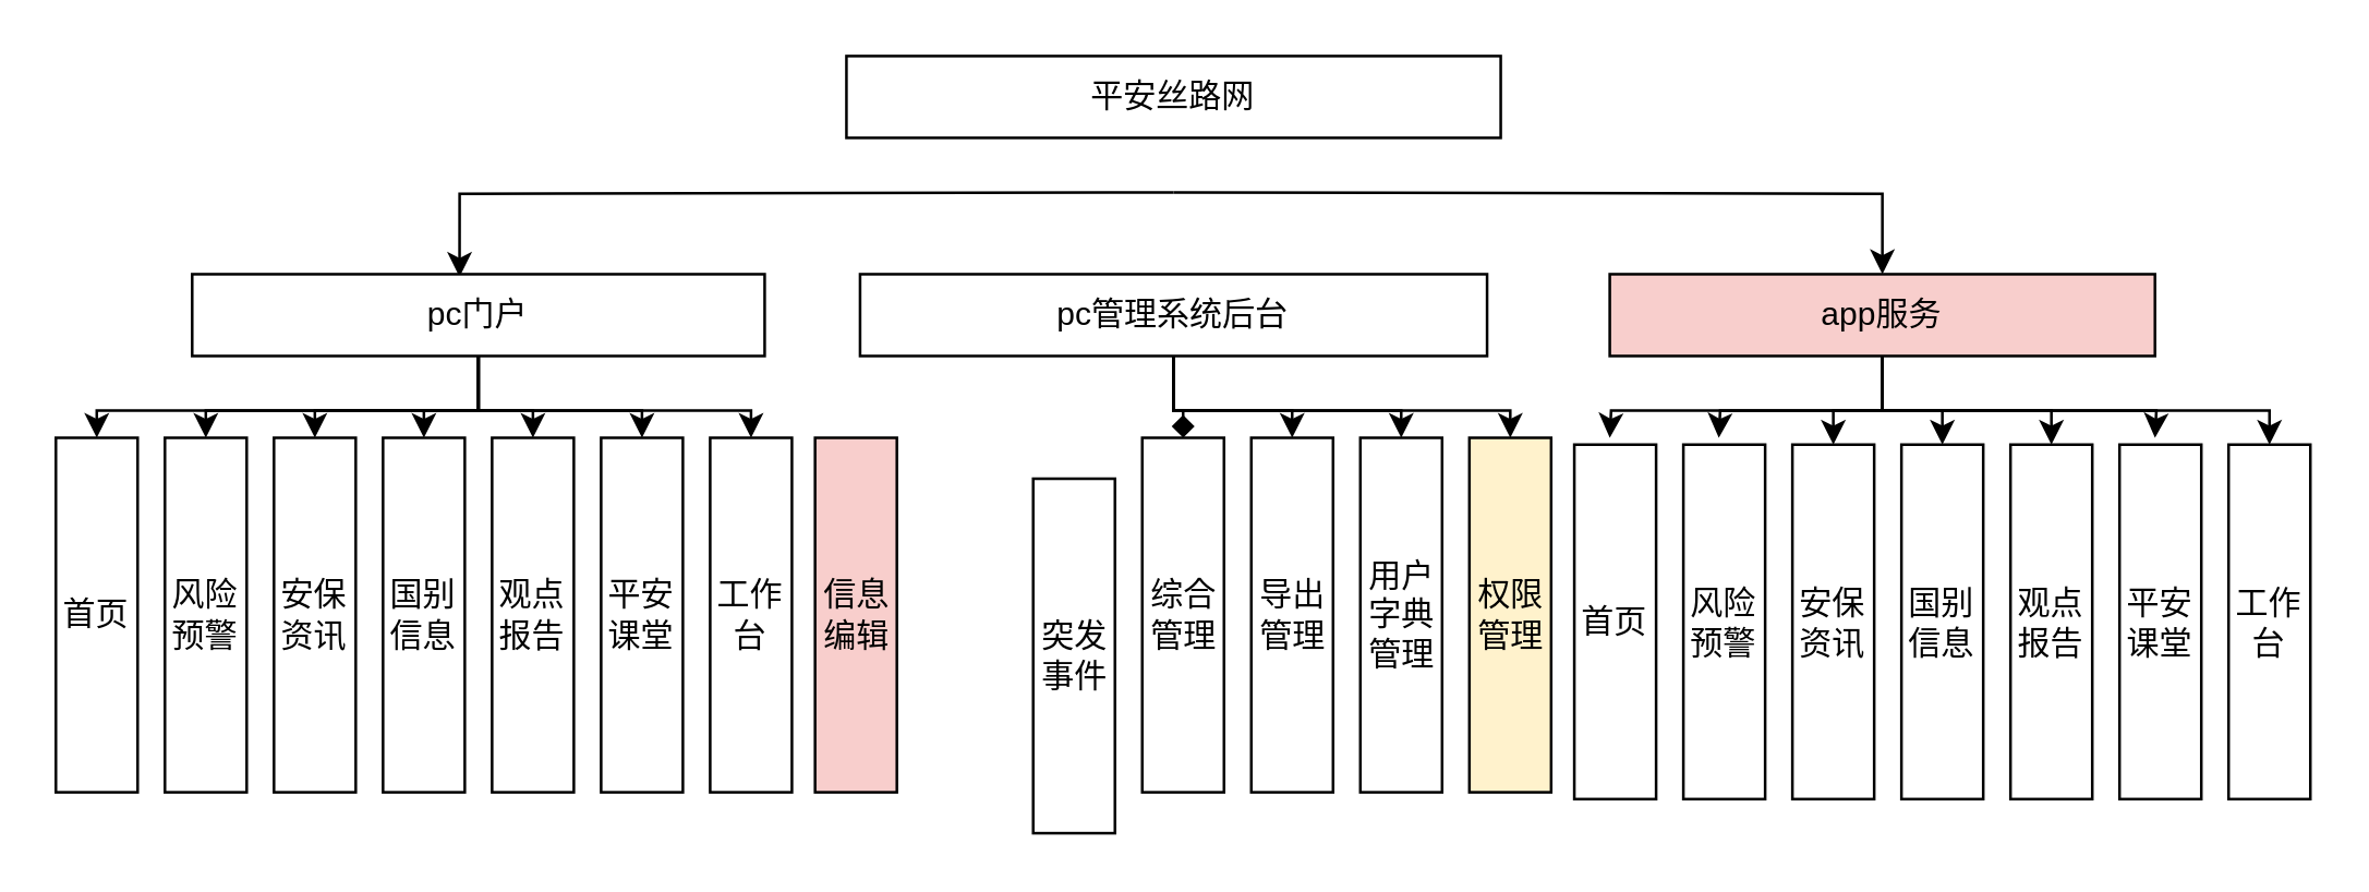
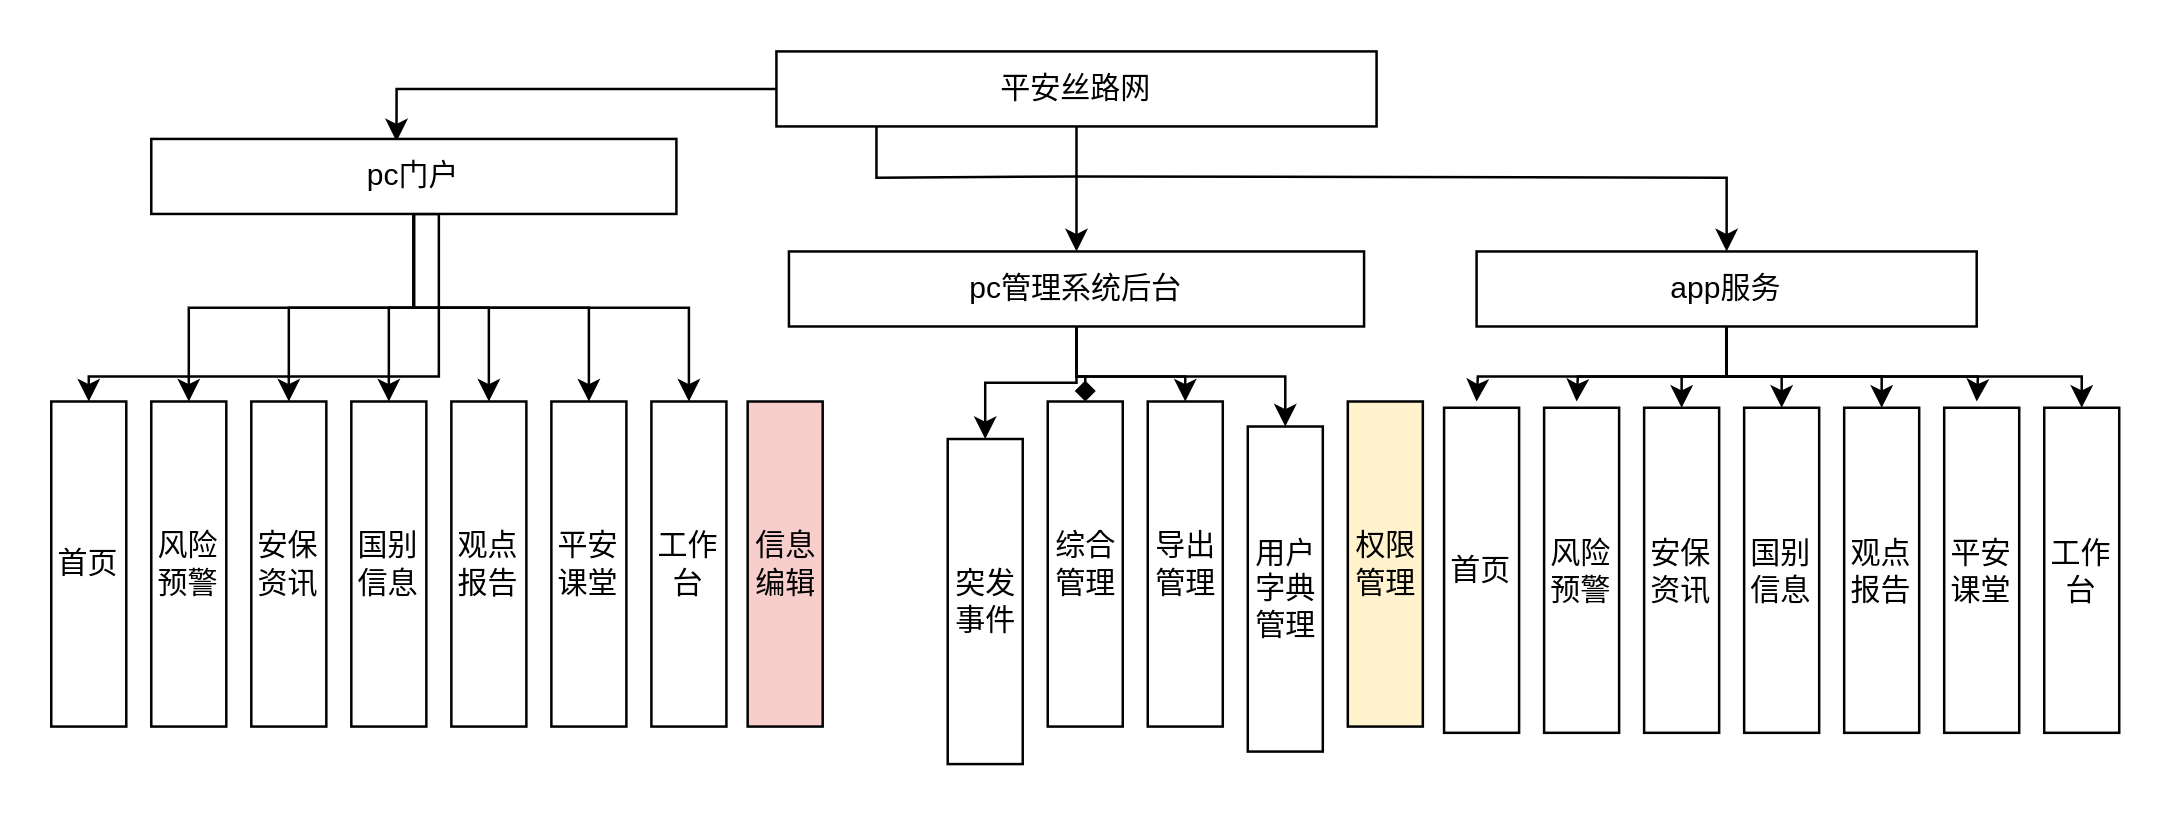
+ <mxCell id="2" value="" style="edgeStyle=orthogonalEdgeStyle;rounded=0;orthogonalLoop=1;jettySize=auto;html=1;" edge="1" parent="1" source="5" target="19"><mxGeometry relative="1" as="geometry" /></mxCell>
- <mxCell id="13" value="pc门户" style="rounded=0;whiteSpace=wrap;html=1;" vertex="1" parent="1"><mxGeometry x="70" y="100" width="210" height="30" as="geometry" /></mxCell>
+ <mxCell id="13" value="pc门户" style="rounded=0;whiteSpace=wrap;html=1;" vertex="1" parent="1"><mxGeometry x="60" y="55" width="210" height="30" as="geometry" /></mxCell>
- <mxCell id="27" value="app服务" style="rounded=0;whiteSpace=wrap;html=1;fillColor=#f8cecc;" vertex="1" parent="1"><mxGeometry x="590" y="100" width="200" height="30" as="geometry" /></mxCell>
+ <mxCell id="27" value="app服务" style="rounded=0;whiteSpace=wrap;html=1;" vertex="1" parent="1"><mxGeometry x="590" y="100" width="200" height="30" as="geometry" /></mxCell>
- <mxCell id="18" style="edgeStyle=orthogonalEdgeStyle;rounded=0;orthogonalLoop=1;jettySize=auto;html=1;entryX=0.5;entryY=0;entryDx=0;entryDy=0;" edge="1" parent="1" source="19" target="40"><mxGeometry relative="1" as="geometry" /></mxCell>
+ <mxCell id="15" style="edgeStyle=orthogonalEdgeStyle;rounded=0;orthogonalLoop=1;jettySize=auto;html=1;entryX=0.5;entryY=0;entryDx=0;entryDy=0;" edge="1" parent="1" source="19" target="36"><mxGeometry relative="1" as="geometry" /></mxCell>
- <mxCell id="39" value="用户字典管理" style="rounded=0;whiteSpace=wrap;html=1;" vertex="1" parent="1"><mxGeometry x="498.5" y="160" width="30" height="130" as="geometry" /></mxCell>
+ <mxCell id="39" value="用户字典管理" style="rounded=0;whiteSpace=wrap;html=1;" vertex="1" parent="1"><mxGeometry x="498.5" y="170" width="30" height="130" as="geometry" /></mxCell>
